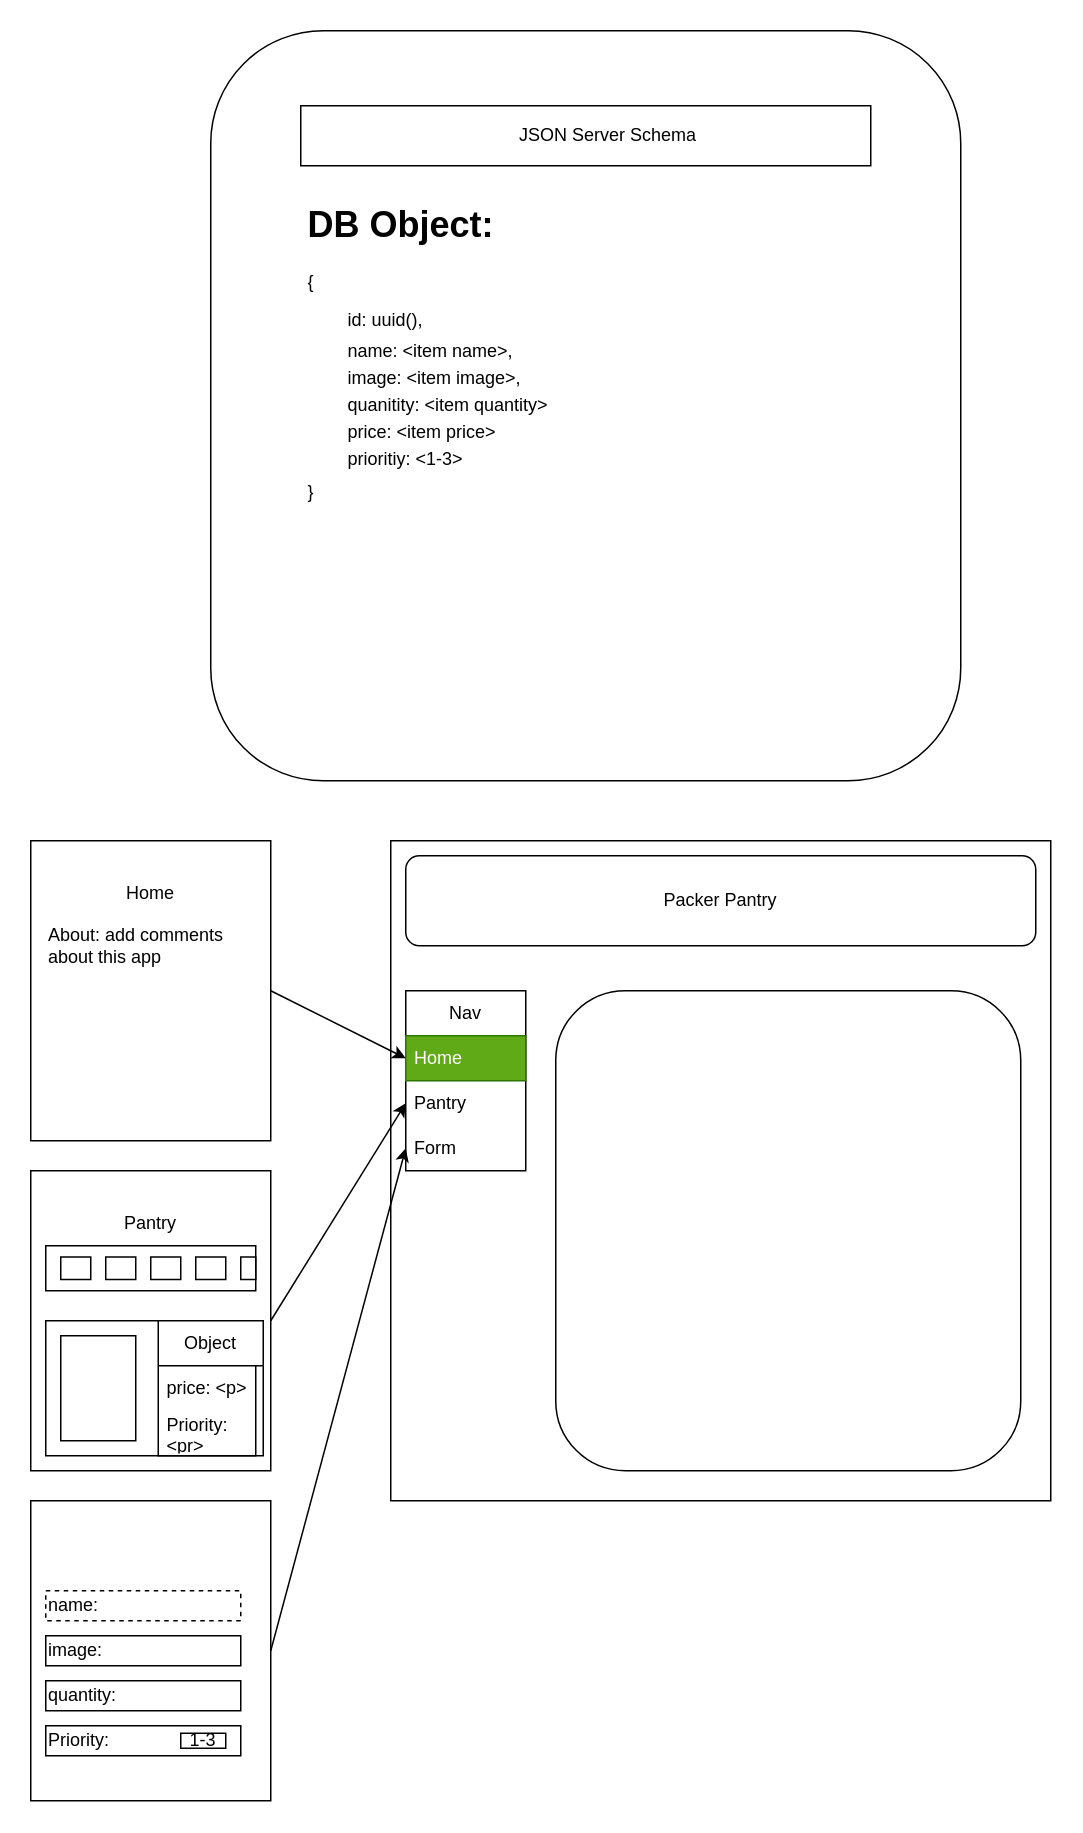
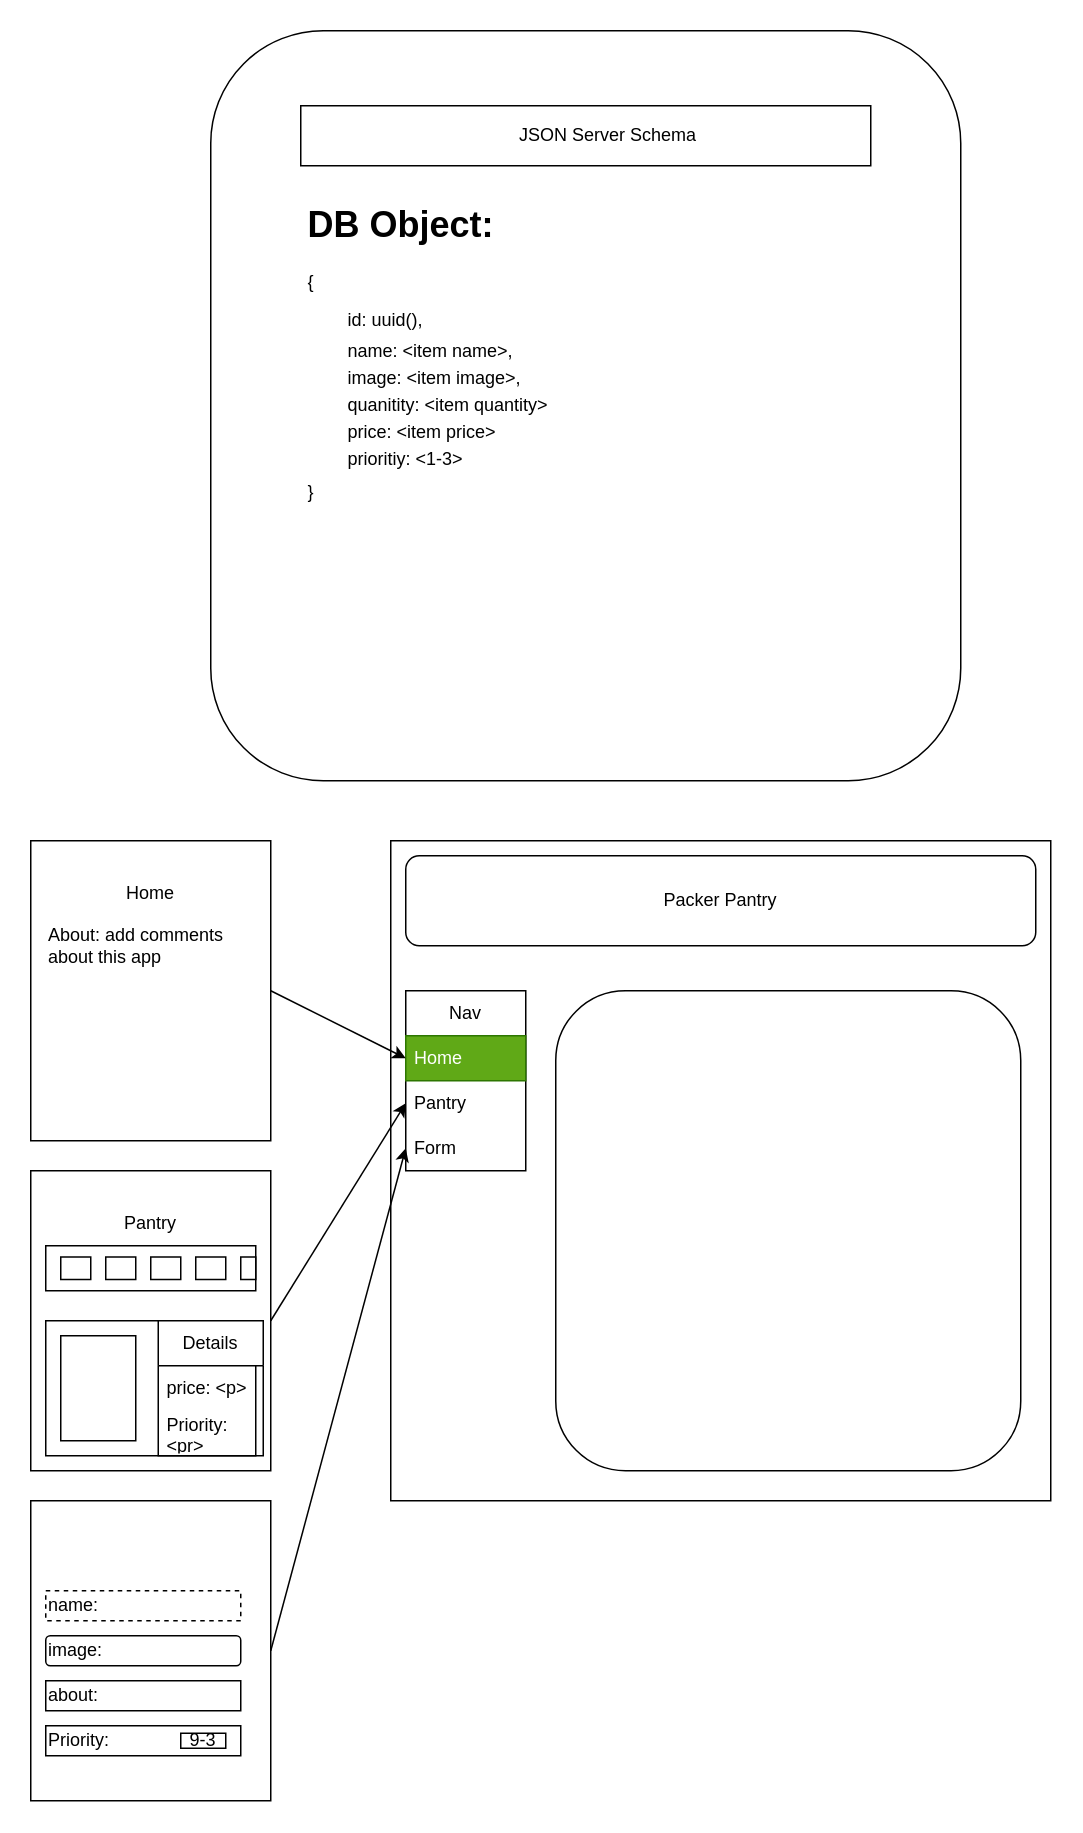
- <mxCell id="30" value="Object" style="swimlane;fontStyle=0;childLayout=stackLayout;horizontal=1;startSize=30;horizontalStack=0;resizeParent=1;resizeParentMax=0;resizeLast=0;collapsible=1;marginBottom=0;whiteSpace=wrap;html=1;" parent="19" vertex="1"><mxGeometry x="85" y="100" width="70" height="90" as="geometry" /></mxCell>
+ <mxCell id="30" value="Details" style="swimlane;fontStyle=0;childLayout=stackLayout;horizontal=1;startSize=30;horizontalStack=0;resizeParent=1;resizeParentMax=0;resizeLast=0;collapsible=1;marginBottom=0;whiteSpace=wrap;html=1;" parent="19" vertex="1"><mxGeometry x="85" y="100" width="70" height="90" as="geometry" /></mxCell>
- <mxCell id="38" value="image:" style="rounded=0;whiteSpace=wrap;html=1;align=left;" parent="34" vertex="1"><mxGeometry x="10" y="90" width="130" height="20" as="geometry" /></mxCell>
+ <mxCell id="38" value="image:" style="whiteSpace=wrap;html=1;align=left;rounded=1;" parent="34" vertex="1"><mxGeometry x="10" y="90" width="130" height="20" as="geometry" /></mxCell>
- <mxCell id="37" value="quantity:" style="rounded=0;whiteSpace=wrap;html=1;align=left;" parent="34" vertex="1"><mxGeometry x="10" y="120" width="130" height="20" as="geometry" /></mxCell>
+ <mxCell id="37" value="about:" style="rounded=0;whiteSpace=wrap;html=1;align=left;" parent="34" vertex="1"><mxGeometry x="10" y="120" width="130" height="20" as="geometry" /></mxCell>
- <mxCell id="40" value="1-3" style="rounded=0;whiteSpace=wrap;html=1;" parent="34" vertex="1"><mxGeometry x="100" y="155" width="30" height="10" as="geometry" /></mxCell>
+ <mxCell id="40" value="9-3" style="rounded=0;whiteSpace=wrap;html=1;" parent="34" vertex="1"><mxGeometry x="100" y="155" width="30" height="10" as="geometry" /></mxCell>
